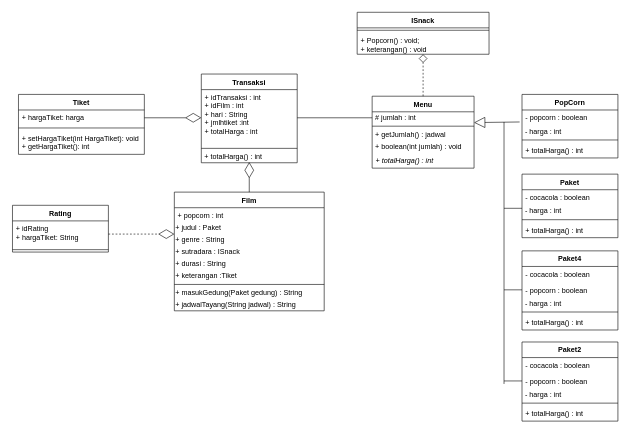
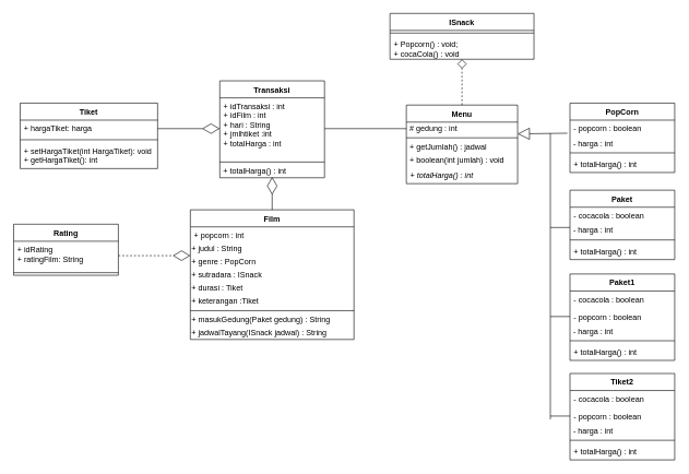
- <mxCell id="4" value="+ Popcorn() : void;&#10;+ keterangan() : void" style="text;strokeColor=none;fillColor=none;align=left;verticalAlign=top;spacingLeft=4;spacingRight=4;overflow=hidden;rotatable=0;points=[[0,0.5],[1,0.5]];portConstraint=eastwest;" parent="2" vertex="1"><mxGeometry y="34" width="220" height="36" as="geometry" /></mxCell>
+ <mxCell id="4" value="+ Popcorn() : void;&#10;+ cocaCola() : void" style="text;strokeColor=none;fillColor=none;align=left;verticalAlign=top;spacingLeft=4;spacingRight=4;overflow=hidden;rotatable=0;points=[[0,0.5],[1,0.5]];portConstraint=eastwest;" parent="2" vertex="1"><mxGeometry y="34" width="220" height="36" as="geometry" /></mxCell>
- <mxCell id="16" value="&amp;nbsp;# jumlah : int&amp;nbsp;" style="text;html=1;strokeColor=none;fillColor=none;align=left;verticalAlign=middle;whiteSpace=wrap;rounded=0;" parent="15" vertex="1"><mxGeometry y="26" width="170" height="20" as="geometry" /></mxCell>
+ <mxCell id="16" value="&amp;nbsp;# gedung : int&amp;nbsp;" style="text;html=1;strokeColor=none;fillColor=none;align=left;verticalAlign=middle;whiteSpace=wrap;rounded=0;" parent="15" vertex="1"><mxGeometry y="26" width="170" height="20" as="geometry" /></mxCell>
- <mxCell id="7" value="&lt;span&gt;+ judul : Paket&lt;/span&gt;" style="text;html=1;strokeColor=none;fillColor=none;align=left;verticalAlign=middle;whiteSpace=wrap;rounded=0;" vertex="1" parent="5"><mxGeometry y="50" width="250" height="20" as="geometry" /></mxCell>
+ <mxCell id="7" value="&lt;span&gt;+ judul : String&lt;/span&gt;" style="text;html=1;strokeColor=none;fillColor=none;align=left;verticalAlign=middle;whiteSpace=wrap;rounded=0;" vertex="1" parent="5"><mxGeometry y="50" width="250" height="20" as="geometry" /></mxCell>
- <mxCell id="27" value="+ idRating&#10;+ hargaTiket: String" style="text;strokeColor=none;fillColor=none;align=left;verticalAlign=top;spacingLeft=4;spacingRight=4;overflow=hidden;rotatable=0;points=[[0,0.5],[1,0.5]];portConstraint=eastwest;" parent="26" vertex="1"><mxGeometry y="26" width="160" height="44" as="geometry" /></mxCell>
+ <mxCell id="27" value="+ idRating&#10;+ ratingFilm: String" style="text;strokeColor=none;fillColor=none;align=left;verticalAlign=top;spacingLeft=4;spacingRight=4;overflow=hidden;rotatable=0;points=[[0,0.5],[1,0.5]];portConstraint=eastwest;" parent="26" vertex="1"><mxGeometry y="26" width="160" height="44" as="geometry" /></mxCell>
- <mxCell id="8" value="&lt;span&gt;+ genre : String&lt;/span&gt;" style="text;html=1;strokeColor=none;fillColor=none;align=left;verticalAlign=middle;whiteSpace=wrap;rounded=0;" vertex="1" parent="5"><mxGeometry y="70" width="250" height="20" as="geometry" /></mxCell>
+ <mxCell id="8" value="&lt;span&gt;+ genre : PopCorn&lt;/span&gt;" style="text;html=1;strokeColor=none;fillColor=none;align=left;verticalAlign=middle;whiteSpace=wrap;rounded=0;" vertex="1" parent="5"><mxGeometry y="70" width="250" height="20" as="geometry" /></mxCell>
- <mxCell id="46" value="Paket4" style="swimlane;fontStyle=1;align=center;verticalAlign=top;childLayout=stackLayout;horizontal=1;startSize=26;horizontalStack=0;resizeParent=1;resizeParentMax=0;resizeLast=0;collapsible=1;marginBottom=0;" parent="1" vertex="1"><mxGeometry x="870" y="418" width="160" height="132" as="geometry" /></mxCell>
+ <mxCell id="46" value="Paket1" style="swimlane;fontStyle=1;align=center;verticalAlign=top;childLayout=stackLayout;horizontal=1;startSize=26;horizontalStack=0;resizeParent=1;resizeParentMax=0;resizeLast=0;collapsible=1;marginBottom=0;" parent="1" vertex="1"><mxGeometry x="870" y="418" width="160" height="132" as="geometry" /></mxCell>
- <mxCell id="10" value="&lt;span&gt;+ durasi : String&lt;/span&gt;" style="text;html=1;strokeColor=none;fillColor=none;align=left;verticalAlign=middle;whiteSpace=wrap;rounded=0;" vertex="1" parent="5"><mxGeometry y="110" width="250" height="20" as="geometry" /></mxCell>
+ <mxCell id="10" value="&lt;span&gt;+ durasi : Tiket&lt;/span&gt;" style="text;html=1;strokeColor=none;fillColor=none;align=left;verticalAlign=middle;whiteSpace=wrap;rounded=0;" vertex="1" parent="5"><mxGeometry y="110" width="250" height="20" as="geometry" /></mxCell>
- <mxCell id="14" value="&lt;span&gt;+ jadwalTayang(String jadwal) : String&lt;/span&gt;" style="text;html=1;strokeColor=none;fillColor=none;align=left;verticalAlign=middle;whiteSpace=wrap;rounded=0;" vertex="1" parent="5"><mxGeometry y="178" width="250" height="20" as="geometry" /></mxCell>
+ <mxCell id="14" value="&lt;span&gt;+ jadwalTayang(ISnack jadwal) : String&lt;/span&gt;" style="text;html=1;strokeColor=none;fillColor=none;align=left;verticalAlign=middle;whiteSpace=wrap;rounded=0;" vertex="1" parent="5"><mxGeometry y="178" width="250" height="20" as="geometry" /></mxCell>
- <mxCell id="52" value="Paket2" style="swimlane;fontStyle=1;align=center;verticalAlign=top;childLayout=stackLayout;horizontal=1;startSize=26;horizontalStack=0;resizeParent=1;resizeParentMax=0;resizeLast=0;collapsible=1;marginBottom=0;" parent="1" vertex="1"><mxGeometry x="870" y="570" width="160" height="132" as="geometry" /></mxCell>
+ <mxCell id="52" value="Tiket2" style="swimlane;fontStyle=1;align=center;verticalAlign=top;childLayout=stackLayout;horizontal=1;startSize=26;horizontalStack=0;resizeParent=1;resizeParentMax=0;resizeLast=0;collapsible=1;marginBottom=0;" parent="1" vertex="1"><mxGeometry x="870" y="570" width="160" height="132" as="geometry" /></mxCell>
